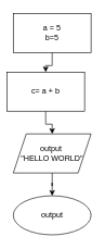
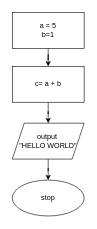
- <mxCell id="3" value="a = 5&lt;br&gt;b=5" style="whiteSpace=wrap;html=1;" vertex="1" parent="1"><mxGeometry x="20" y="20" width="120" height="60" as="geometry" /></mxCell>
+ <mxCell id="3" value="a = 5&lt;br&gt;b=1" style="whiteSpace=wrap;html=1;" vertex="1" parent="1"><mxGeometry x="20" y="20" width="120" height="60" as="geometry" /></mxCell>
- <mxCell id="5" value="c= a + b" style="whiteSpace=wrap;html=1;" vertex="1" parent="1"><mxGeometry x="10" y="110" width="120" height="60" as="geometry" /></mxCell>
+ <mxCell id="5" value="c= a + b" style="whiteSpace=wrap;html=1;" vertex="1" parent="1"><mxGeometry x="20" y="110" width="120" height="60" as="geometry" /></mxCell>
- <mxCell id="8" value="output" style="ellipse;whiteSpace=wrap;html=1;" vertex="1" parent="1"><mxGeometry x="20" y="300" width="120" height="60" as="geometry" /></mxCell>
+ <mxCell id="8" value="stop" style="ellipse;whiteSpace=wrap;html=1;" vertex="1" parent="1"><mxGeometry x="20" y="300" width="120" height="60" as="geometry" /></mxCell>
